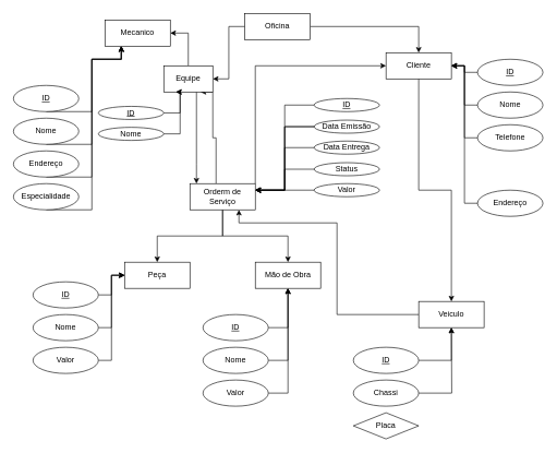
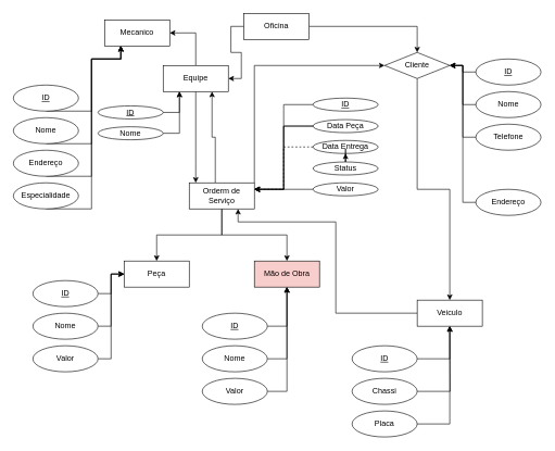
- <mxCell id="7" value="Cliente" style="whiteSpace=wrap;html=1;align=center;" vertex="1" parent="1"><mxGeometry x="590" y="80" width="100" height="40" as="geometry" /></mxCell>
+ <mxCell id="7" value="Cliente" style="rhombus;whiteSpace=wrap;html=1;align=center;" vertex="1" parent="1"><mxGeometry x="590" y="80" width="100" height="40" as="geometry" /></mxCell>
- <mxCell id="62" value="Equipe" style="whiteSpace=wrap;html=1;align=center;" vertex="1" parent="1"><mxGeometry x="250" y="100" width="75" height="40" as="geometry" /></mxCell>
+ <mxCell id="62" value="Equipe" style="whiteSpace=wrap;html=1;align=center;" vertex="1" parent="1"><mxGeometry x="250" y="100" width="100" height="40" as="geometry" /></mxCell>
- <mxCell id="37" value="Data Emissão" style="ellipse;whiteSpace=wrap;html=1;align=center;" vertex="1" parent="1"><mxGeometry x="480" y="183" width="100" height="20" as="geometry" /></mxCell>
+ <mxCell id="37" value="Data Peça" style="ellipse;whiteSpace=wrap;html=1;align=center;" vertex="1" parent="1"><mxGeometry x="480" y="183" width="100" height="20" as="geometry" /></mxCell>
- <mxCell id="38" style="edgeStyle=orthogonalEdgeStyle;rounded=0;orthogonalLoop=1;jettySize=auto;html=1;entryX=1;entryY=0.25;entryDx=0;entryDy=0;" edge="1" parent="1" source="39" target="14"><mxGeometry relative="1" as="geometry" /></mxCell>
+ <mxCell id="38" style="edgeStyle=orthogonalEdgeStyle;rounded=0;orthogonalLoop=1;jettySize=auto;html=1;entryX=1;entryY=0.25;entryDx=0;entryDy=0;dashed=1;" edge="1" parent="1" source="39" target="14"><mxGeometry relative="1" as="geometry" /></mxCell>
- <mxCell id="40" style="edgeStyle=orthogonalEdgeStyle;rounded=0;orthogonalLoop=1;jettySize=auto;html=1;entryX=1;entryY=0.25;entryDx=0;entryDy=0;" edge="1" parent="1" source="41" target="14"><mxGeometry relative="1" as="geometry" /></mxCell>
+ <mxCell id="40" style="edgeStyle=orthogonalEdgeStyle;rounded=0;orthogonalLoop=1;jettySize=auto;html=1;" edge="1" parent="1" source="41" target="39"><mxGeometry relative="1" as="geometry" /></mxCell>
- <mxCell id="16" value="Mão de Obra" style="whiteSpace=wrap;html=1;align=center;" vertex="1" parent="1"><mxGeometry x="390" y="400" width="100" height="40" as="geometry" /></mxCell>
+ <mxCell id="16" value="Mão de Obra" style="whiteSpace=wrap;html=1;align=center;fillColor=#f8cecc;" vertex="1" parent="1"><mxGeometry x="390" y="400" width="100" height="40" as="geometry" /></mxCell>
- <mxCell id="59" value="Placa" style="rhombus;whiteSpace=wrap;html=1;align=center;" vertex="1" parent="1"><mxGeometry x="540" y="630" width="100" height="40" as="geometry" /></mxCell>
+ <mxCell id="59" value="Placa" style="ellipse;whiteSpace=wrap;html=1;align=center;" vertex="1" parent="1"><mxGeometry x="540" y="630" width="100" height="40" as="geometry" /></mxCell>
+ <mxCell id="58" style="edgeStyle=orthogonalEdgeStyle;rounded=0;orthogonalLoop=1;jettySize=auto;html=1;entryX=0.5;entryY=1;entryDx=0;entryDy=0;" edge="1" parent="1" source="59" target="9"><mxGeometry relative="1" as="geometry"><Array as="points"><mxPoint x="690" y="650" /></Array></mxGeometry></mxCell>
